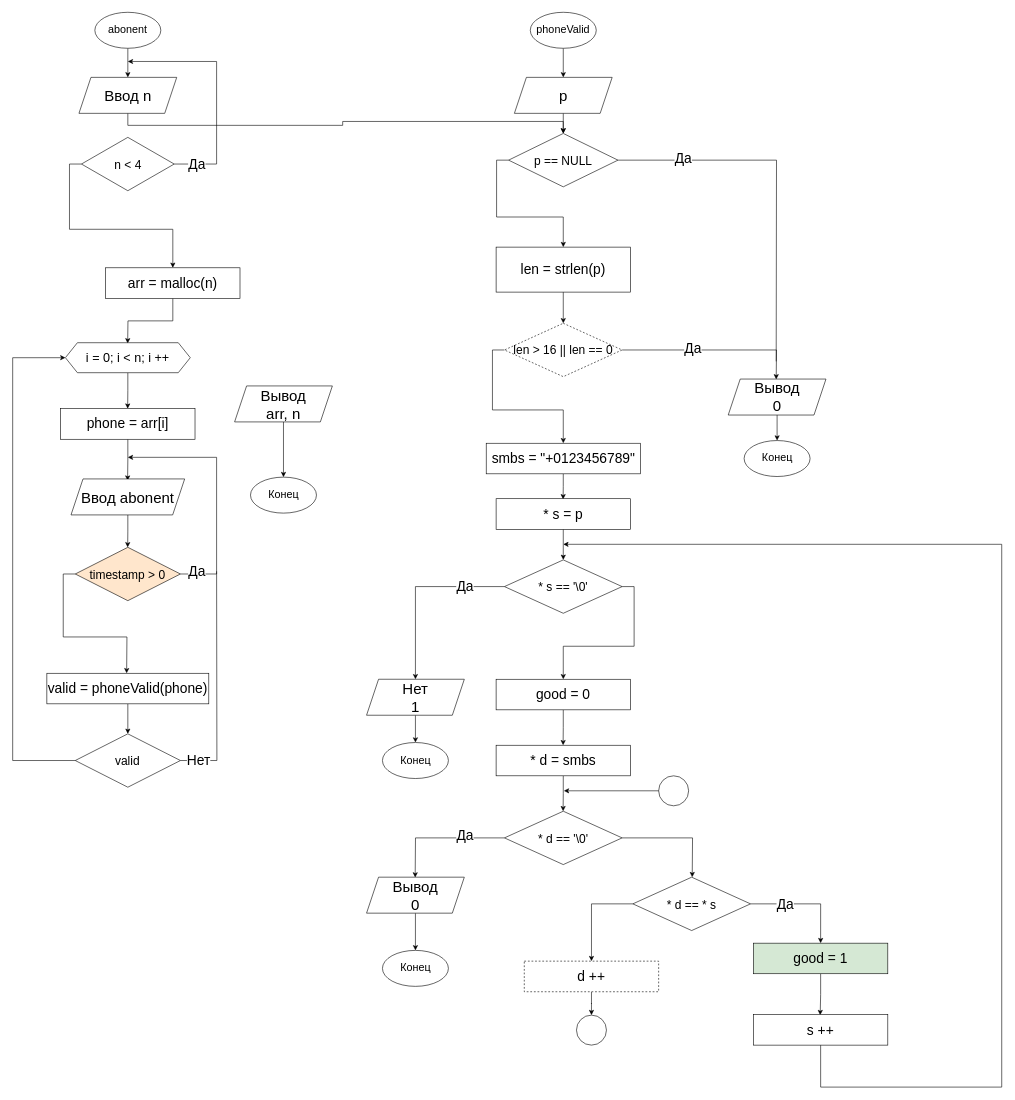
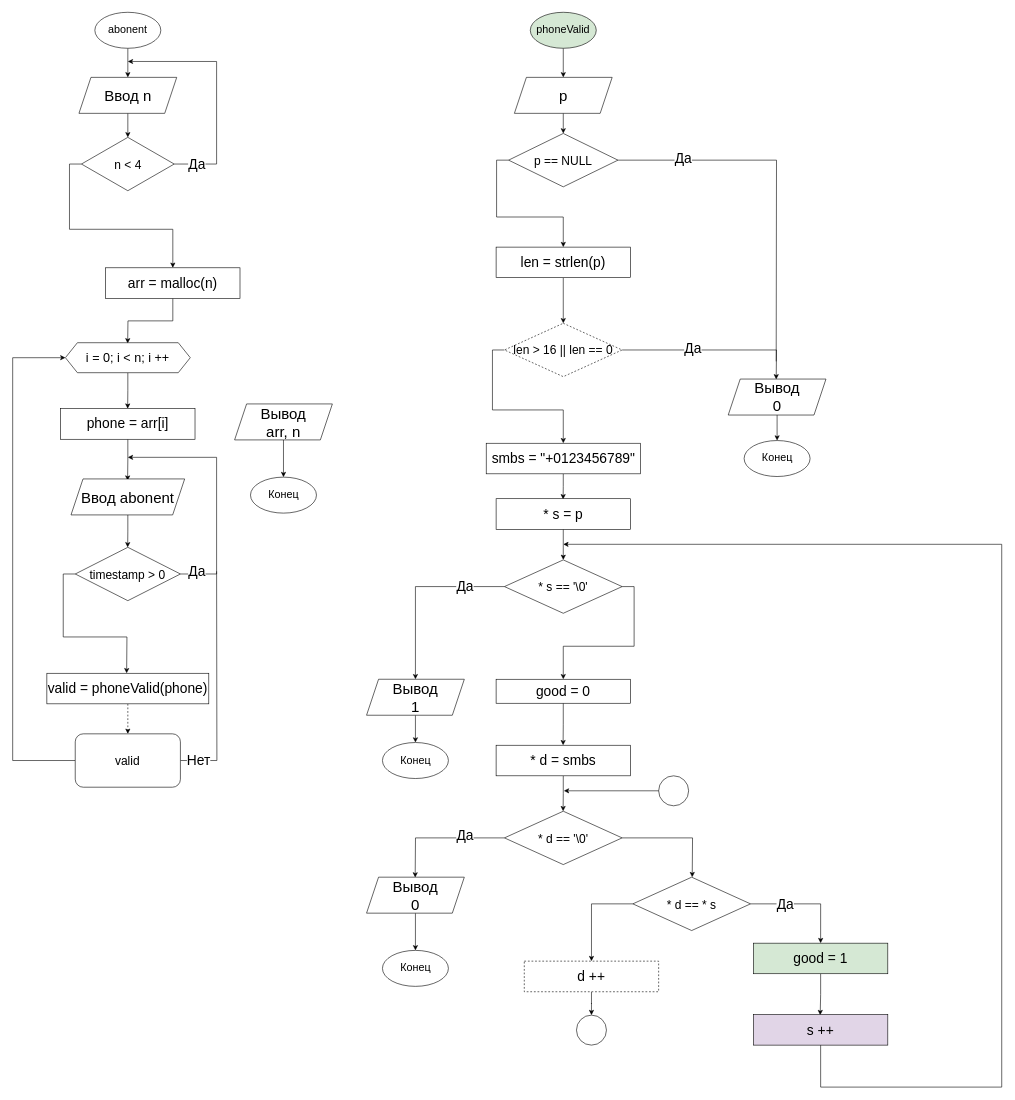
- <mxCell id="30" value="&lt;p style=&quot;line-height: 110%;&quot;&gt;&lt;span style=&quot;font-size: 18px;&quot;&gt;phoneValid&lt;/span&gt;&lt;/p&gt;" style="ellipse;whiteSpace=wrap;html=1;" vertex="1" parent="1"><mxGeometry x="883" y="20" width="110" height="60" as="geometry" /></mxCell>
+ <mxCell id="30" value="&lt;p style=&quot;line-height: 110%;&quot;&gt;&lt;span style=&quot;font-size: 18px;&quot;&gt;phoneValid&lt;/span&gt;&lt;/p&gt;" style="ellipse;whiteSpace=wrap;html=1;fillColor=#d5e8d4;" vertex="1" parent="1"><mxGeometry x="883" y="20" width="110" height="60" as="geometry" /></mxCell>
- <mxCell id="4" style="edgeStyle=orthogonalEdgeStyle;rounded=0;orthogonalLoop=1;jettySize=auto;html=1;exitX=0.5;exitY=1;exitDx=0;exitDy=0;" edge="1" parent="1" source="5" target="35"><mxGeometry relative="1" as="geometry" /></mxCell>
+ <mxCell id="4" style="edgeStyle=orthogonalEdgeStyle;rounded=0;orthogonalLoop=1;jettySize=auto;html=1;exitX=0.5;exitY=1;exitDx=0;exitDy=0;entryX=0.5;entryY=0;entryDx=0;entryDy=0;" edge="1" parent="1" source="5" target="8"><mxGeometry relative="1" as="geometry" /></mxCell>
- <mxCell id="40" value="&lt;span style=&quot;font-size: 23px;&quot;&gt;len = strlen(p)&lt;/span&gt;" style="rounded=0;whiteSpace=wrap;html=1;fontSize=20;" vertex="1" parent="1"><mxGeometry x="826" y="411.5" width="224" height="75" as="geometry" /></mxCell>
+ <mxCell id="40" value="&lt;span style=&quot;font-size: 23px;&quot;&gt;len = strlen(p)&lt;/span&gt;" style="rounded=0;whiteSpace=wrap;html=1;fontSize=20;" vertex="1" parent="1"><mxGeometry x="826" y="411.5" width="224" height="51" as="geometry" /></mxCell>
- <mxCell id="70" value="&lt;span style=&quot;font-size: 25px;&quot;&gt;Вывод&lt;br&gt;arr, n&lt;br&gt;&lt;/span&gt;" style="shape=parallelogram;perimeter=parallelogramPerimeter;whiteSpace=wrap;html=1;fixedSize=1;" vertex="1" parent="1"><mxGeometry x="390" y="642.95" width="163" height="60" as="geometry" /></mxCell>
+ <mxCell id="70" value="&lt;span style=&quot;font-size: 25px;&quot;&gt;Вывод&lt;br&gt;arr, n&lt;br&gt;&lt;/span&gt;" style="shape=parallelogram;perimeter=parallelogramPerimeter;whiteSpace=wrap;html=1;fixedSize=1;" vertex="1" parent="1"><mxGeometry x="390" y="672.95" width="163" height="60" as="geometry" /></mxCell>
- <mxCell id="22" value="&lt;span style=&quot;font-size: 20px;&quot;&gt;timestamp &amp;gt; 0&lt;/span&gt;" style="rhombus;whiteSpace=wrap;html=1;fillColor=#ffe6cc;" vertex="1" parent="1"><mxGeometry x="124.33" y="912" width="175.35" height="89" as="geometry" /></mxCell>
+ <mxCell id="22" value="&lt;span style=&quot;font-size: 20px;&quot;&gt;timestamp &amp;gt; 0&lt;/span&gt;" style="rhombus;whiteSpace=wrap;html=1;" vertex="1" parent="1"><mxGeometry x="124.33" y="912" width="175.35" height="89" as="geometry" /></mxCell>
- <mxCell id="51" value="&lt;span style=&quot;font-size: 23px;&quot;&gt;good = 0&lt;/span&gt;" style="rounded=0;whiteSpace=wrap;html=1;fontSize=20;" vertex="1" parent="1"><mxGeometry x="826" y="1132" width="224" height="51" as="geometry" /></mxCell>
+ <mxCell id="51" value="&lt;span style=&quot;font-size: 23px;&quot;&gt;good = 0&lt;/span&gt;" style="rounded=0;whiteSpace=wrap;html=1;fontSize=20;" vertex="1" parent="1"><mxGeometry x="826" y="1132" width="224" height="40" as="geometry" /></mxCell>
- <mxCell id="81" value="&lt;span style=&quot;font-size: 25px;&quot;&gt;Нет&lt;br&gt;1&lt;br&gt;&lt;/span&gt;" style="shape=parallelogram;perimeter=parallelogramPerimeter;whiteSpace=wrap;html=1;fixedSize=1;" vertex="1" parent="1"><mxGeometry x="610" y="1132" width="163" height="60" as="geometry" /></mxCell>
+ <mxCell id="81" value="&lt;span style=&quot;font-size: 25px;&quot;&gt;Вывод&lt;br&gt;1&lt;br&gt;&lt;/span&gt;" style="shape=parallelogram;perimeter=parallelogramPerimeter;whiteSpace=wrap;html=1;fixedSize=1;" vertex="1" parent="1"><mxGeometry x="610" y="1132" width="163" height="60" as="geometry" /></mxCell>
- <mxCell id="24" style="edgeStyle=orthogonalEdgeStyle;rounded=0;orthogonalLoop=1;jettySize=auto;html=1;exitX=0.5;exitY=1;exitDx=0;exitDy=0;entryX=0.5;entryY=0;entryDx=0;entryDy=0;" edge="1" parent="1" source="25" target="27"><mxGeometry relative="1" as="geometry" /></mxCell>
+ <mxCell id="24" style="edgeStyle=orthogonalEdgeStyle;rounded=0;orthogonalLoop=1;jettySize=auto;html=1;exitX=0.5;exitY=1;exitDx=0;exitDy=0;entryX=0.5;entryY=0;entryDx=0;entryDy=0;dashed=1;" edge="1" parent="1" source="25" target="27"><mxGeometry relative="1" as="geometry" /></mxCell>
- <mxCell id="27" value="&lt;span style=&quot;font-size: 20px;&quot;&gt;valid&lt;/span&gt;" style="rhombus;whiteSpace=wrap;html=1;" vertex="1" parent="1"><mxGeometry x="124.32" y="1223" width="175.35" height="89" as="geometry" /></mxCell>
+ <mxCell id="27" value="&lt;span style=&quot;font-size: 20px;&quot;&gt;valid&lt;/span&gt;" style="whiteSpace=wrap;html=1;rounded=1;" vertex="1" parent="1"><mxGeometry x="124.32" y="1223" width="175.35" height="89" as="geometry" /></mxCell>
- <mxCell id="75" value="&lt;span style=&quot;font-size: 23px;&quot;&gt;s ++&lt;/span&gt;" style="rounded=0;whiteSpace=wrap;html=1;fontSize=20;" vertex="1" parent="1"><mxGeometry x="1255.09" y="1691" width="224" height="51" as="geometry" /></mxCell>
+ <mxCell id="75" value="&lt;span style=&quot;font-size: 23px;&quot;&gt;s ++&lt;/span&gt;" style="rounded=0;whiteSpace=wrap;html=1;fontSize=20;fillColor=#e1d5e7;" vertex="1" parent="1"><mxGeometry x="1255.09" y="1691" width="224" height="51" as="geometry" /></mxCell>
